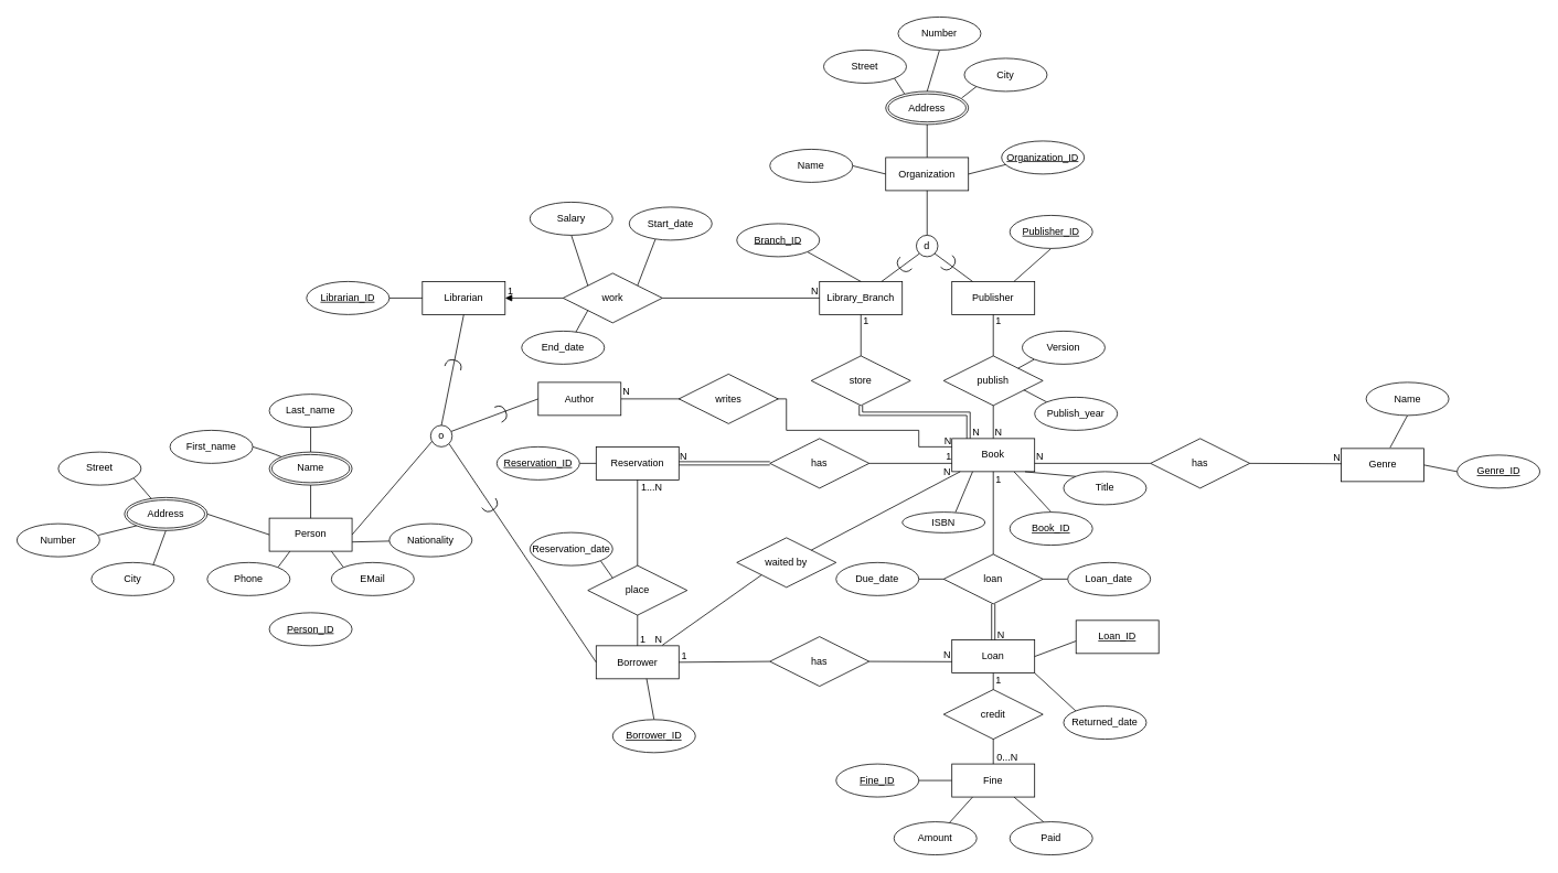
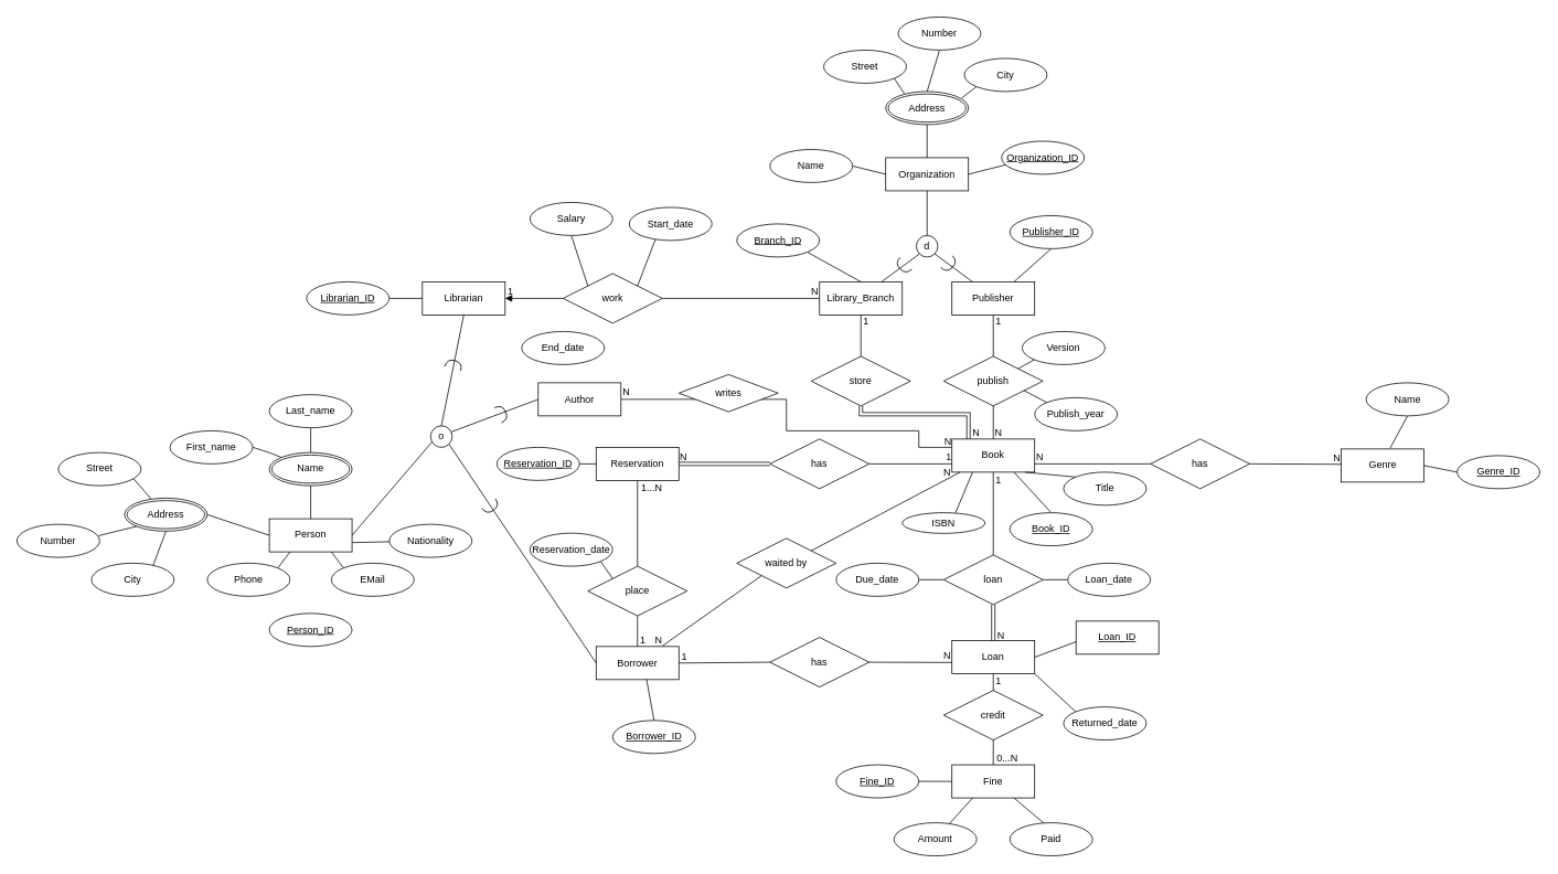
- <mxCell id="137" style="edgeStyle=none;html=1;entryX=0;entryY=1;entryDx=0;entryDy=0;endArrow=none;endFill=0;exitX=0.652;exitY=0.042;exitDx=0;exitDy=0;exitPerimeter=0;" parent="1" source="138" target="63" edge="1"><mxGeometry relative="1" as="geometry" /></mxCell>
- <mxCell id="155" value="writes" style="shape=rhombus;perimeter=rhombusPerimeter;whiteSpace=wrap;html=1;align=center;" parent="1" vertex="1"><mxGeometry x="820" y="452" width="120" height="60" as="geometry" /></mxCell>
+ <mxCell id="155" value="writes" style="shape=rhombus;perimeter=rhombusPerimeter;whiteSpace=wrap;html=1;align=center;" parent="1" vertex="1"><mxGeometry x="820" y="452" width="120" height="45" as="geometry" /></mxCell>
